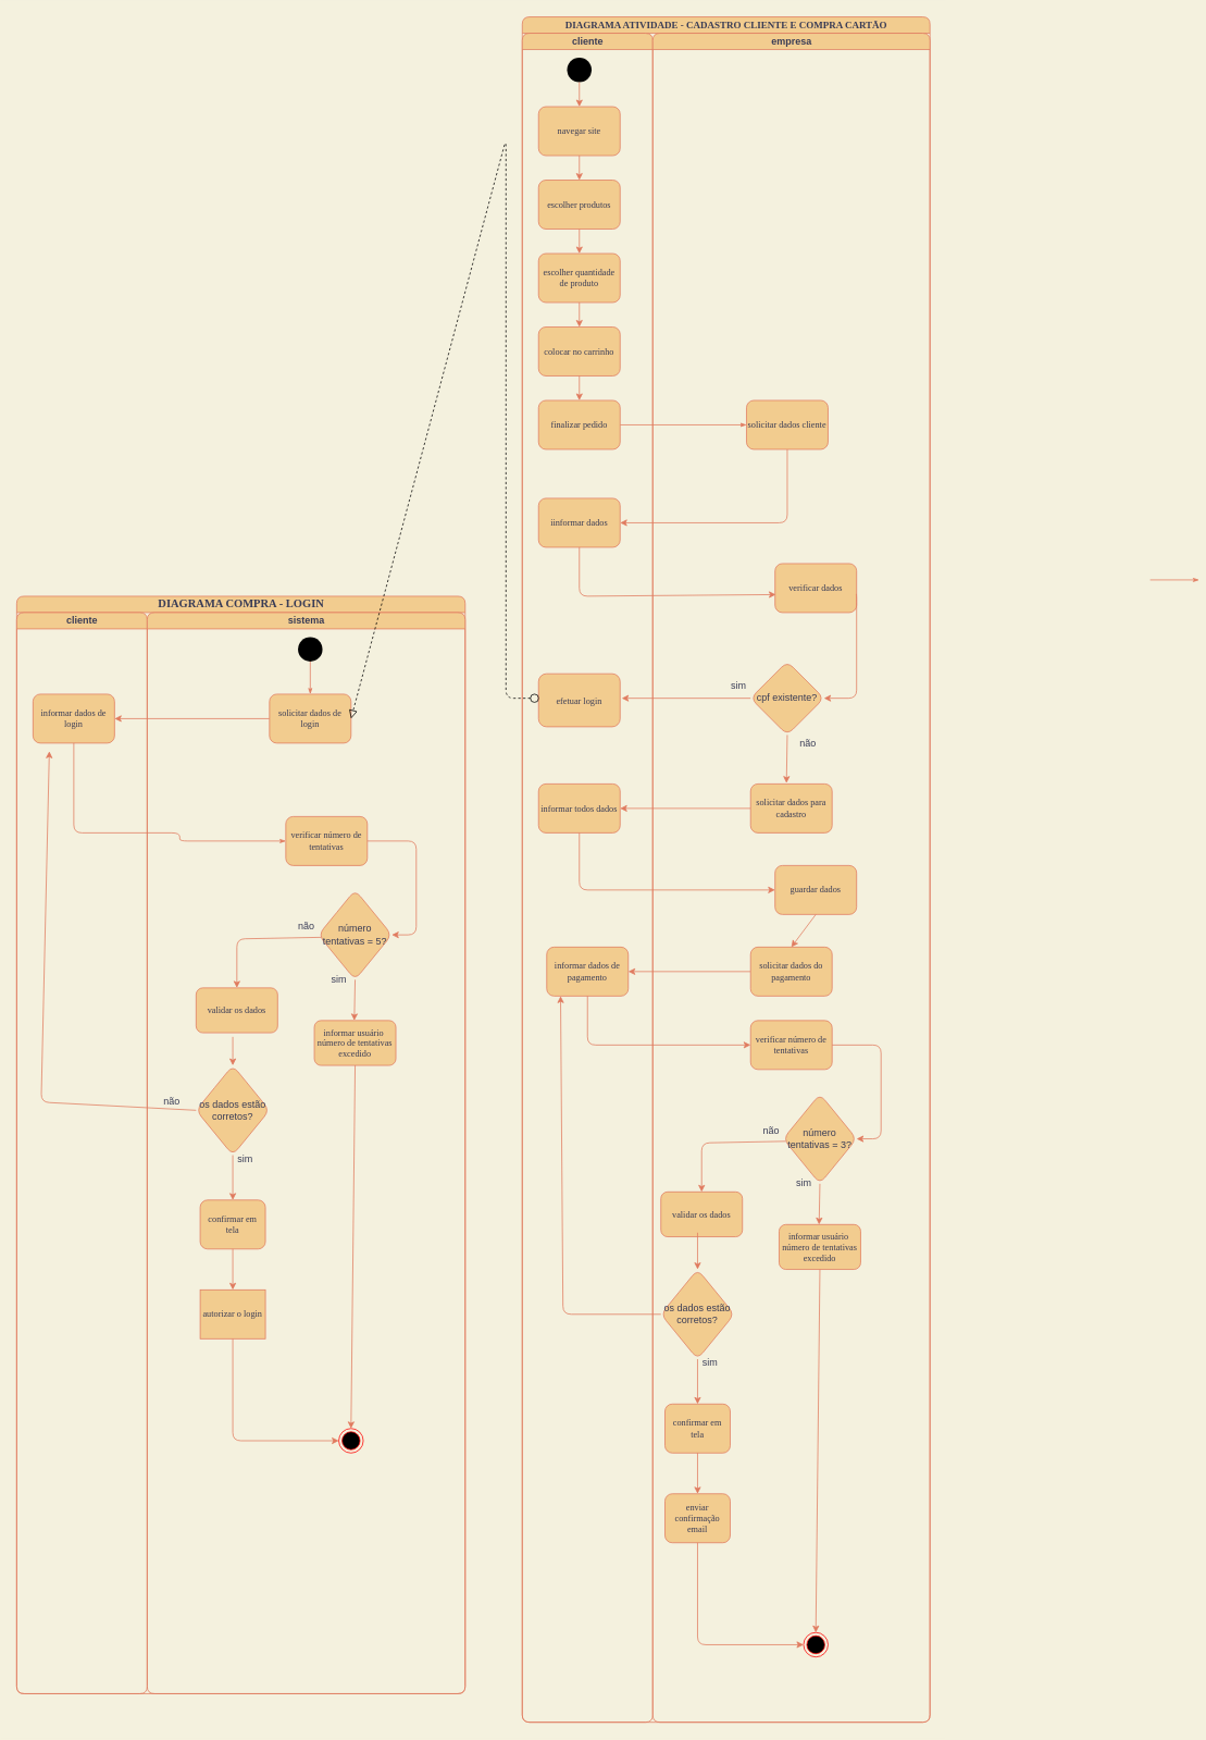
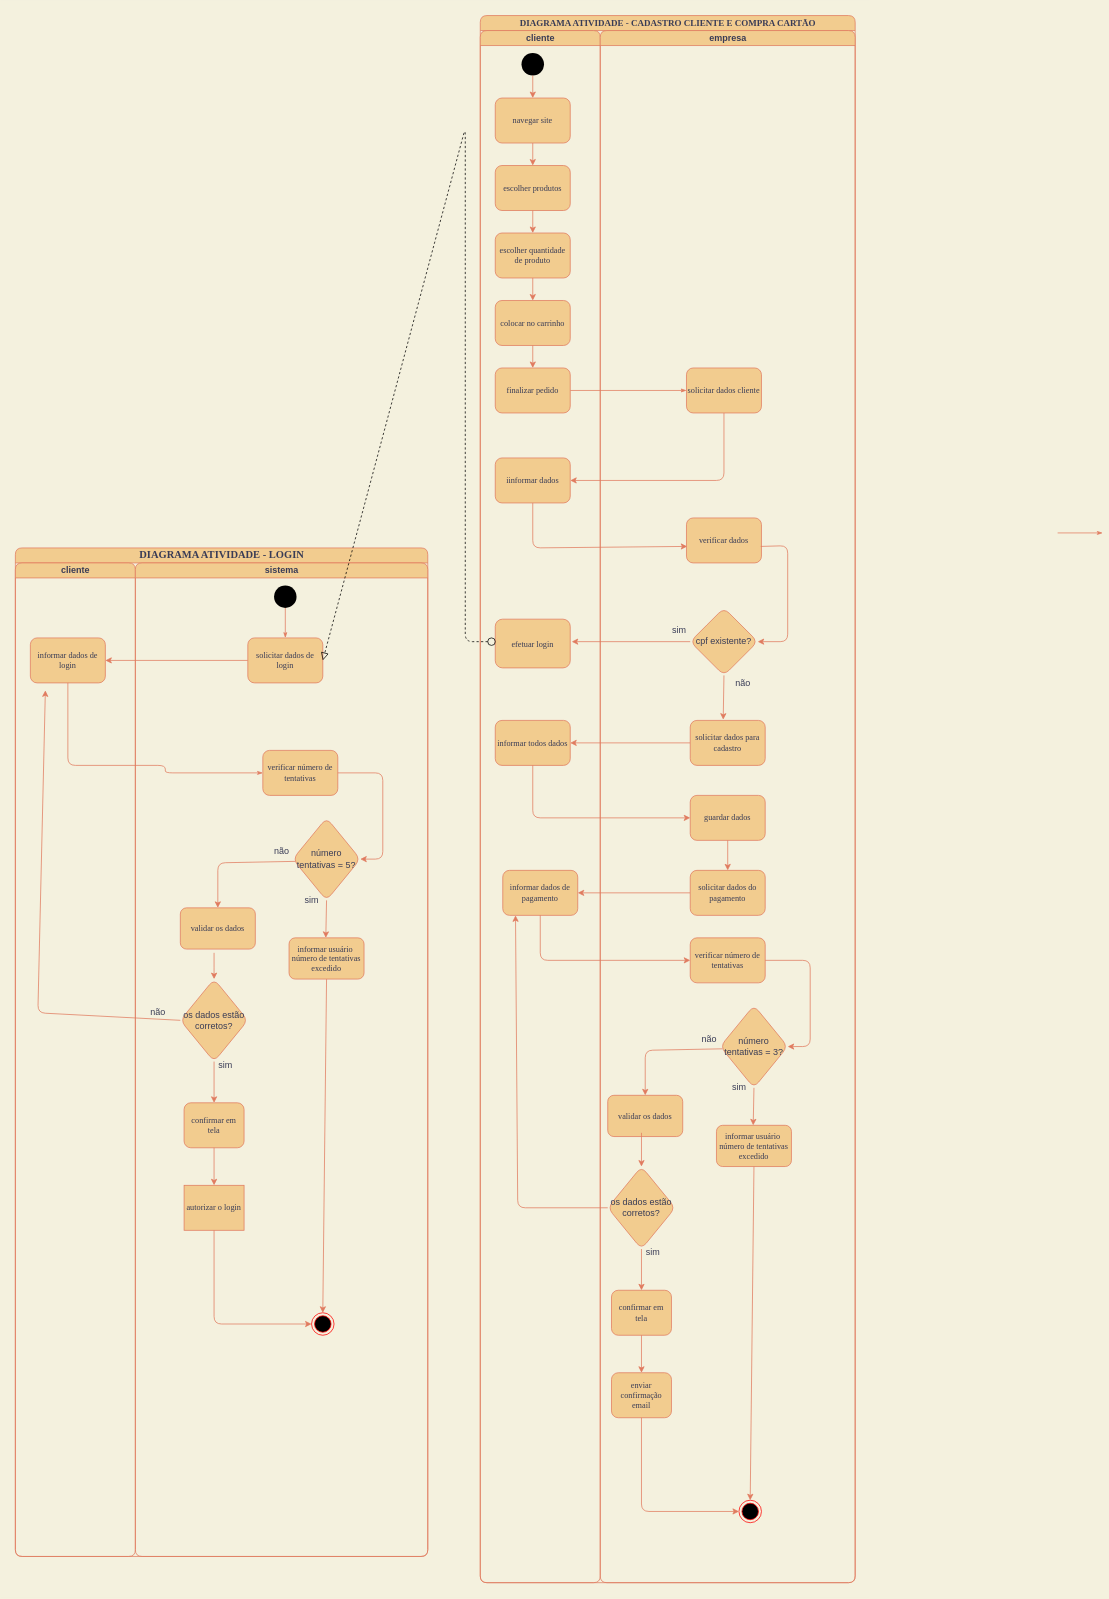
- <mxCell id="31" value="&lt;font style=&quot;font-size: 11px&quot;&gt;verificar dados&lt;/font&gt;" style="whiteSpace=wrap;html=1;shadow=0;labelBackgroundColor=none;strokeWidth=1;fontFamily=Verdana;fontSize=8;align=center;rounded=1;fillColor=#F2CC8F;strokeColor=#E07A5F;fontColor=#393C56;" parent="29" vertex="1"><mxGeometry x="150" y="650" width="100" height="60" as="geometry" /></mxCell>
+ <mxCell id="31" value="&lt;font style=&quot;font-size: 11px&quot;&gt;verificar dados&lt;/font&gt;" style="whiteSpace=wrap;html=1;shadow=0;labelBackgroundColor=none;strokeWidth=1;fontFamily=Verdana;fontSize=8;align=center;rounded=1;fillColor=#F2CC8F;strokeColor=#E07A5F;fontColor=#393C56;" parent="29" vertex="1"><mxGeometry x="115" y="650" width="100" height="60" as="geometry" /></mxCell>
- <mxCell id="60" value="&lt;font style=&quot;font-size: 14px&quot;&gt;DIAGRAMA COMPRA - LOGIN&lt;/font&gt;" style="swimlane;html=1;childLayout=stackLayout;startSize=20;shadow=0;labelBackgroundColor=none;strokeWidth=1;fontFamily=Verdana;fontSize=8;align=center;rounded=1;fillColor=#F2CC8F;strokeColor=#E07A5F;fontColor=#393C56;" parent="1" vertex="1"><mxGeometry x="20" y="730" width="550" height="1345" as="geometry" /></mxCell>
+ <mxCell id="60" value="&lt;font style=&quot;font-size: 14px&quot;&gt;DIAGRAMA ATIVIDADE - LOGIN&lt;/font&gt;" style="swimlane;html=1;childLayout=stackLayout;startSize=20;shadow=0;labelBackgroundColor=none;strokeWidth=1;fontFamily=Verdana;fontSize=8;align=center;rounded=1;fillColor=#F2CC8F;strokeColor=#E07A5F;fontColor=#393C56;" parent="1" vertex="1"><mxGeometry x="20" y="730" width="550" height="1345" as="geometry" /></mxCell>
- <mxCell id="35" value="&lt;span style=&quot;font-size: 11px&quot;&gt;guardar dados&lt;/span&gt;" style="whiteSpace=wrap;html=1;shadow=0;labelBackgroundColor=none;strokeWidth=1;fontFamily=Verdana;fontSize=8;align=center;rounded=1;fillColor=#F2CC8F;strokeColor=#E07A5F;fontColor=#393C56;" parent="29" vertex="1"><mxGeometry x="150" y="1020" width="100" height="60" as="geometry" /></mxCell>
+ <mxCell id="35" value="&lt;span style=&quot;font-size: 11px&quot;&gt;guardar dados&lt;/span&gt;" style="whiteSpace=wrap;html=1;shadow=0;labelBackgroundColor=none;strokeWidth=1;fontFamily=Verdana;fontSize=8;align=center;rounded=1;fillColor=#F2CC8F;strokeColor=#E07A5F;fontColor=#393C56;" parent="29" vertex="1"><mxGeometry x="120" y="1020" width="100" height="60" as="geometry" /></mxCell>
